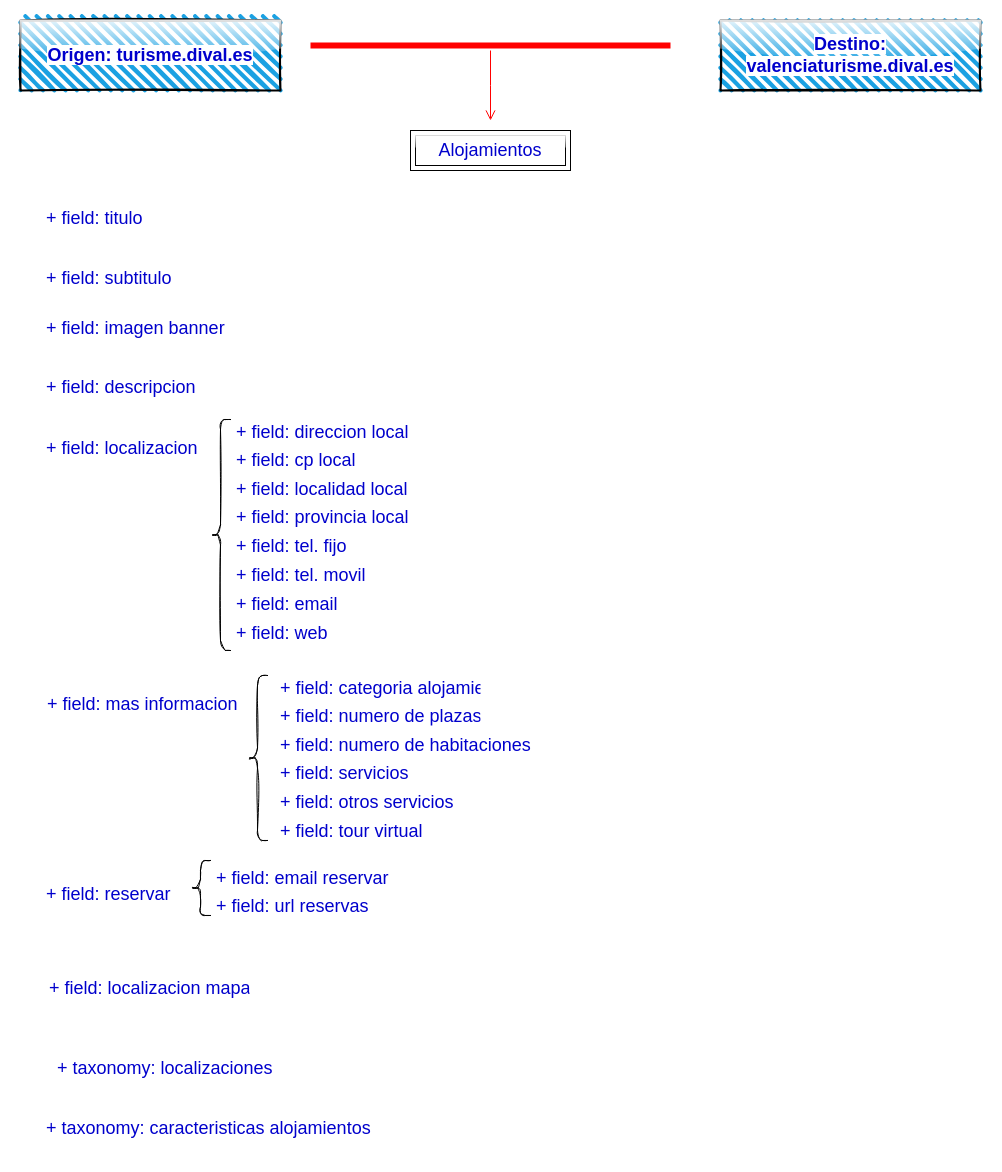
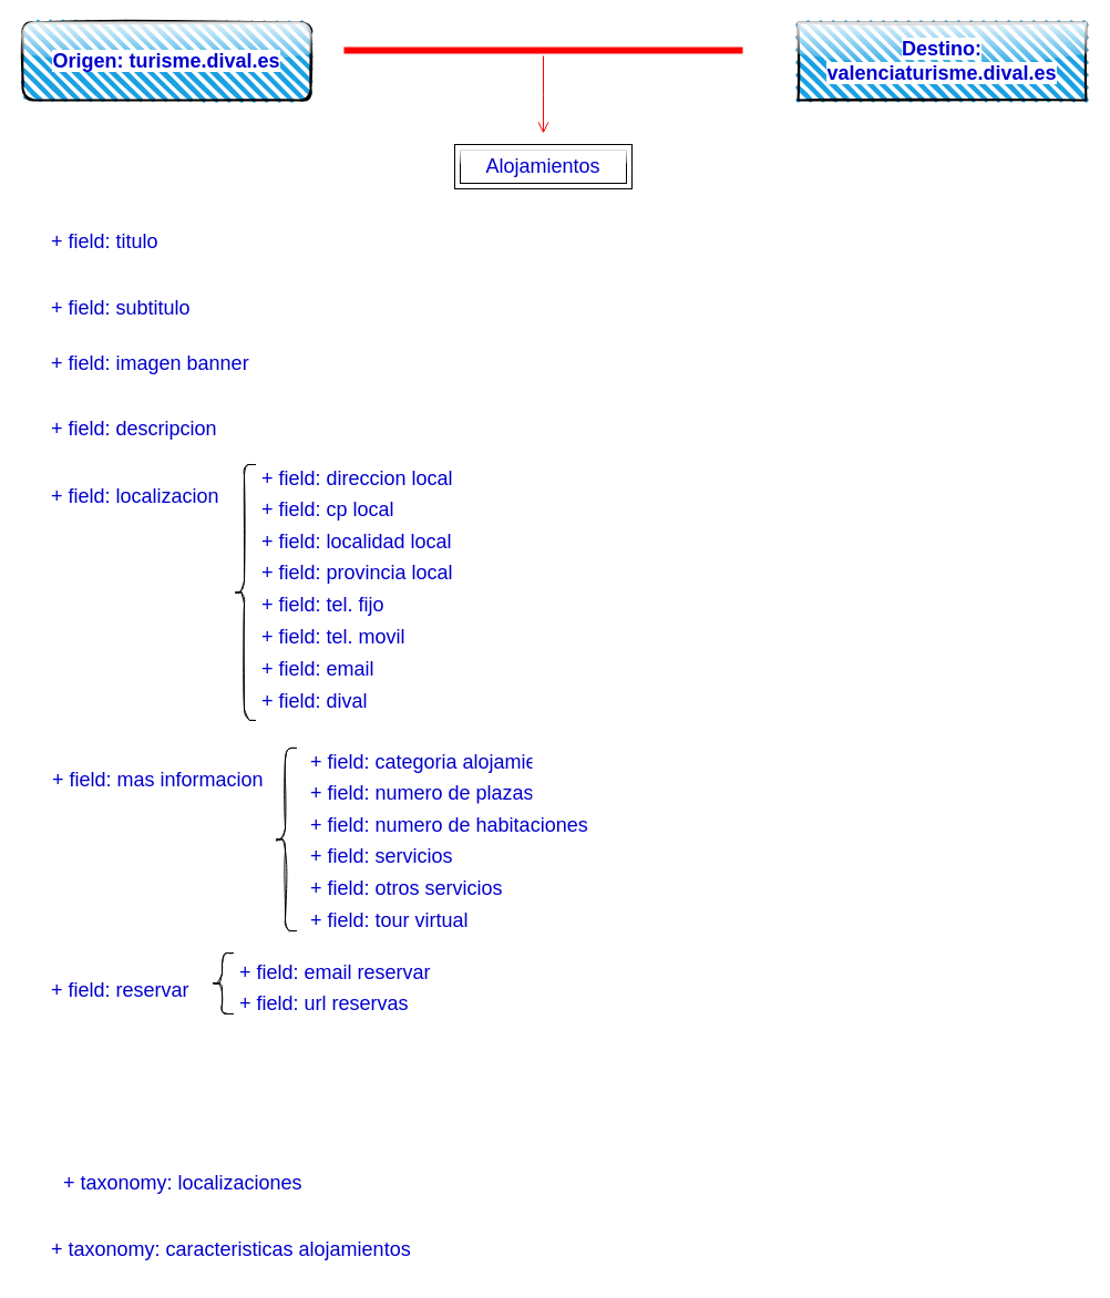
- <mxCell id="2" value="&lt;b style=&quot;&quot;&gt;&lt;font color=&quot;#0000cc&quot; style=&quot;font-size: 18px; background-color: rgb(255, 255, 255);&quot;&gt;Origen: turisme.dival.es&lt;/font&gt;&lt;/b&gt;" style="whiteSpace=wrap;html=1;strokeWidth=2;fillWeight=4;hachureGap=8;hachureAngle=45;fillColor=#1ba1e2;sketch=1;fillStyle=auto;glass=1;rounded=0;" parent="1" vertex="1"><mxGeometry x="20" y="20" width="260" height="70" as="geometry" /></mxCell>
+ <mxCell id="2" value="&lt;b style=&quot;&quot;&gt;&lt;font color=&quot;#0000cc&quot; style=&quot;font-size: 18px; background-color: rgb(255, 255, 255);&quot;&gt;Origen: turisme.dival.es&lt;/font&gt;&lt;/b&gt;" style="rounded=1;whiteSpace=wrap;html=1;strokeWidth=2;fillWeight=4;hachureGap=8;hachureAngle=45;fillColor=#1ba1e2;sketch=1;fillStyle=auto;glass=1;" parent="1" vertex="1"><mxGeometry x="20" y="20" width="260" height="70" as="geometry" /></mxCell>
- <mxCell id="20" value="+ field: web" style="text;strokeColor=none;fillColor=none;align=left;verticalAlign=top;spacingLeft=4;spacingRight=4;overflow=hidden;rotatable=0;points=[[0,0.5],[1,0.5]];portConstraint=eastwest;shadow=0;glass=1;labelBackgroundColor=#FFFFFF;sketch=1;fillStyle=auto;fontSize=18;fontColor=#0000CC;" parent="1" vertex="1"><mxGeometry x="230" y="615" width="210" height="29" as="geometry" /></mxCell>
+ <mxCell id="20" value="+ field: dival" style="text;strokeColor=none;fillColor=none;align=left;verticalAlign=top;spacingLeft=4;spacingRight=4;overflow=hidden;rotatable=0;points=[[0,0.5],[1,0.5]];portConstraint=eastwest;shadow=0;glass=1;labelBackgroundColor=#FFFFFF;sketch=1;fillStyle=auto;fontSize=18;fontColor=#0000CC;" parent="1" vertex="1"><mxGeometry x="230" y="615" width="210" height="29" as="geometry" /></mxCell>
- <mxCell id="33" value="+ field: localizacion mapa" style="text;strokeColor=none;fillColor=none;align=left;verticalAlign=top;spacingLeft=4;spacingRight=4;overflow=hidden;rotatable=0;points=[[0,0.5],[1,0.5]];portConstraint=eastwest;shadow=0;glass=1;labelBackgroundColor=#FFFFFF;sketch=1;fillStyle=auto;fontSize=18;fontColor=#0000CC;" parent="1" vertex="1"><mxGeometry x="43" y="970" width="210" height="50" as="geometry" /></mxCell>
